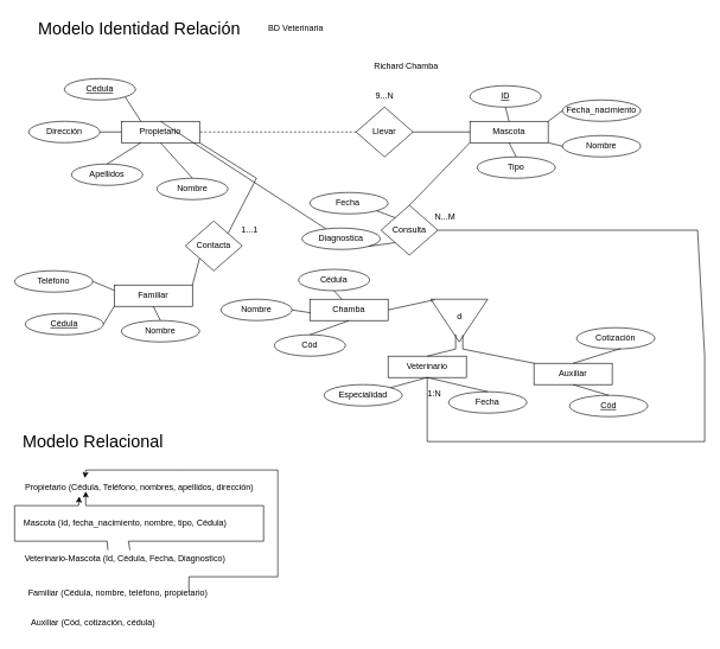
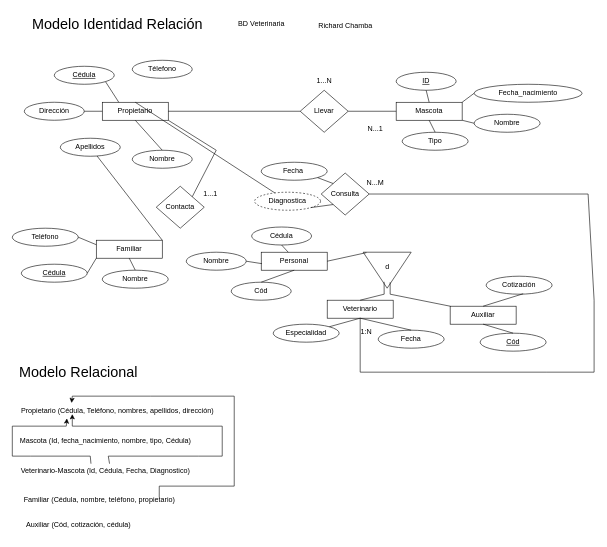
- <mxCell id="56" value="BD Veterinaria" style="text;html=1;align=center;verticalAlign=middle;resizable=0;points=[];autosize=1;strokeColor=none;fillColor=none;" vertex="1" parent="1"><mxGeometry x="365" y="25" width="100" height="30" as="geometry" /></mxCell>
+ <mxCell id="56" value="BD Veterinaria" style="text;html=1;align=center;verticalAlign=middle;resizable=0;points=[];autosize=1;strokeColor=none;fillColor=none;" vertex="1" parent="1"><mxGeometry x="385" y="25" width="100" height="30" as="geometry" /></mxCell>
- <mxCell id="57" value="Richard Chamba" style="text;html=1;align=center;verticalAlign=middle;resizable=0;points=[];autosize=1;strokeColor=none;fillColor=none;" vertex="1" parent="1"><mxGeometry x="515" y="78" width="110" height="30" as="geometry" /></mxCell>
+ <mxCell id="57" value="Richard Chamba" style="text;html=1;align=center;verticalAlign=middle;resizable=0;points=[];autosize=1;strokeColor=none;fillColor=none;" vertex="1" parent="1"><mxGeometry x="520" y="28" width="110" height="30" as="geometry" /></mxCell>
+ <mxCell id="8" value="Télefono" style="ellipse;whiteSpace=wrap;html=1;" vertex="1" parent="1"><mxGeometry x="220" y="100" width="100" height="30" as="geometry" /></mxCell>
- <mxCell id="53" value="9...N" style="text;html=1;align=center;verticalAlign=middle;resizable=0;points=[];autosize=1;strokeColor=none;fillColor=none;" vertex="1" parent="1"><mxGeometry x="515" y="120" width="50" height="30" as="geometry" /></mxCell>
+ <mxCell id="53" value="1...N" style="text;html=1;align=center;verticalAlign=middle;resizable=0;points=[];autosize=1;strokeColor=none;fillColor=none;" vertex="1" parent="1"><mxGeometry x="515" y="120" width="50" height="30" as="geometry" /></mxCell>
- <mxCell id="15" value="Fecha_nacimiento" style="ellipse;whiteSpace=wrap;html=1;" vertex="1" parent="1"><mxGeometry x="790" y="140" width="110" height="30" as="geometry" /></mxCell>
+ <mxCell id="15" value="Fecha_nacimiento" style="ellipse;whiteSpace=wrap;html=1;" vertex="1" parent="1"><mxGeometry x="790" y="140" width="180" height="30" as="geometry" /></mxCell>
- <mxCell id="38" value="" style="endArrow=none;html=1;rounded=0;entryX=1;entryY=0.5;entryDx=0;entryDy=0;exitX=0;exitY=0.5;exitDx=0;exitDy=0;dashed=1;" edge="1" parent="1" source="12" target="2"><mxGeometry width="50" height="50" relative="1" as="geometry"><mxPoint x="407" y="185" as="sourcePoint" /><mxPoint x="520" y="250" as="targetPoint" /></mxGeometry></mxCell>
+ <mxCell id="38" value="" style="endArrow=none;html=1;rounded=0;entryX=1;entryY=0.5;entryDx=0;entryDy=0;exitX=0;exitY=0.5;exitDx=0;exitDy=0;" edge="1" parent="1" source="12" target="2"><mxGeometry width="50" height="50" relative="1" as="geometry"><mxPoint x="407" y="185" as="sourcePoint" /><mxPoint x="520" y="250" as="targetPoint" /></mxGeometry></mxCell>
+ <mxCell id="52" value="N...1" style="text;html=1;align=center;verticalAlign=middle;resizable=0;points=[];autosize=1;strokeColor=none;fillColor=none;" vertex="1" parent="1"><mxGeometry x="600" y="200" width="50" height="30" as="geometry" /></mxCell>
- <mxCell id="36" value="" style="endArrow=none;html=1;rounded=0;entryX=0.25;entryY=1;entryDx=0;entryDy=0;exitX=0.5;exitY=0;exitDx=0;exitDy=0;" edge="1" parent="1" source="10" target="2"><mxGeometry width="50" height="50" relative="1" as="geometry"><mxPoint x="470" y="300" as="sourcePoint" /><mxPoint x="520" y="250" as="targetPoint" /></mxGeometry></mxCell>
- <mxCell id="44" value="" style="endArrow=none;html=1;rounded=0;entryX=0;entryY=1;entryDx=0;entryDy=0;exitX=0.5;exitY=0;exitDx=0;exitDy=0;" edge="1" parent="1" source="13" target="3"><mxGeometry width="50" height="50" relative="1" as="geometry"><mxPoint x="560" y="300" as="sourcePoint" /><mxPoint x="610" y="250" as="targetPoint" /></mxGeometry></mxCell>
- <mxCell id="46" value="Diagnostica" style="ellipse;whiteSpace=wrap;html=1;" vertex="1" parent="1"><mxGeometry x="424" y="320" width="110" height="30" as="geometry" /></mxCell>
+ <mxCell id="46" value="Diagnostica" style="ellipse;whiteSpace=wrap;html=1;dashed=1;" vertex="1" parent="1"><mxGeometry x="424" y="320" width="110" height="30" as="geometry" /></mxCell>
- <mxCell id="49" value="" style="endArrow=none;html=1;rounded=0;entryX=0;entryY=1;entryDx=0;entryDy=0;exitX=1;exitY=0;exitDx=0;exitDy=0;" edge="1" parent="1" source="6" target="25"><mxGeometry width="50" height="50" relative="1" as="geometry"><mxPoint x="510" y="410" as="sourcePoint" /><mxPoint x="560" y="360" as="targetPoint" /></mxGeometry></mxCell>
+ <mxCell id="49" value="" style="endArrow=none;html=1;rounded=0;exitX=1;exitY=0;exitDx=0;exitDy=0;" edge="1" parent="1" source="6" target="10"><mxGeometry width="50" height="50" relative="1" as="geometry"><mxPoint x="510" y="410" as="sourcePoint" /><mxPoint x="560" y="360" as="targetPoint" /></mxGeometry></mxCell>
- <mxCell id="67" value="Chamba" style="rounded=0;whiteSpace=wrap;html=1;" vertex="1" parent="1"><mxGeometry x="435" y="420" width="110" height="30" as="geometry" /></mxCell>
+ <mxCell id="67" value="Personal" style="rounded=0;whiteSpace=wrap;html=1;" vertex="1" parent="1"><mxGeometry x="435" y="420" width="110" height="30" as="geometry" /></mxCell>
